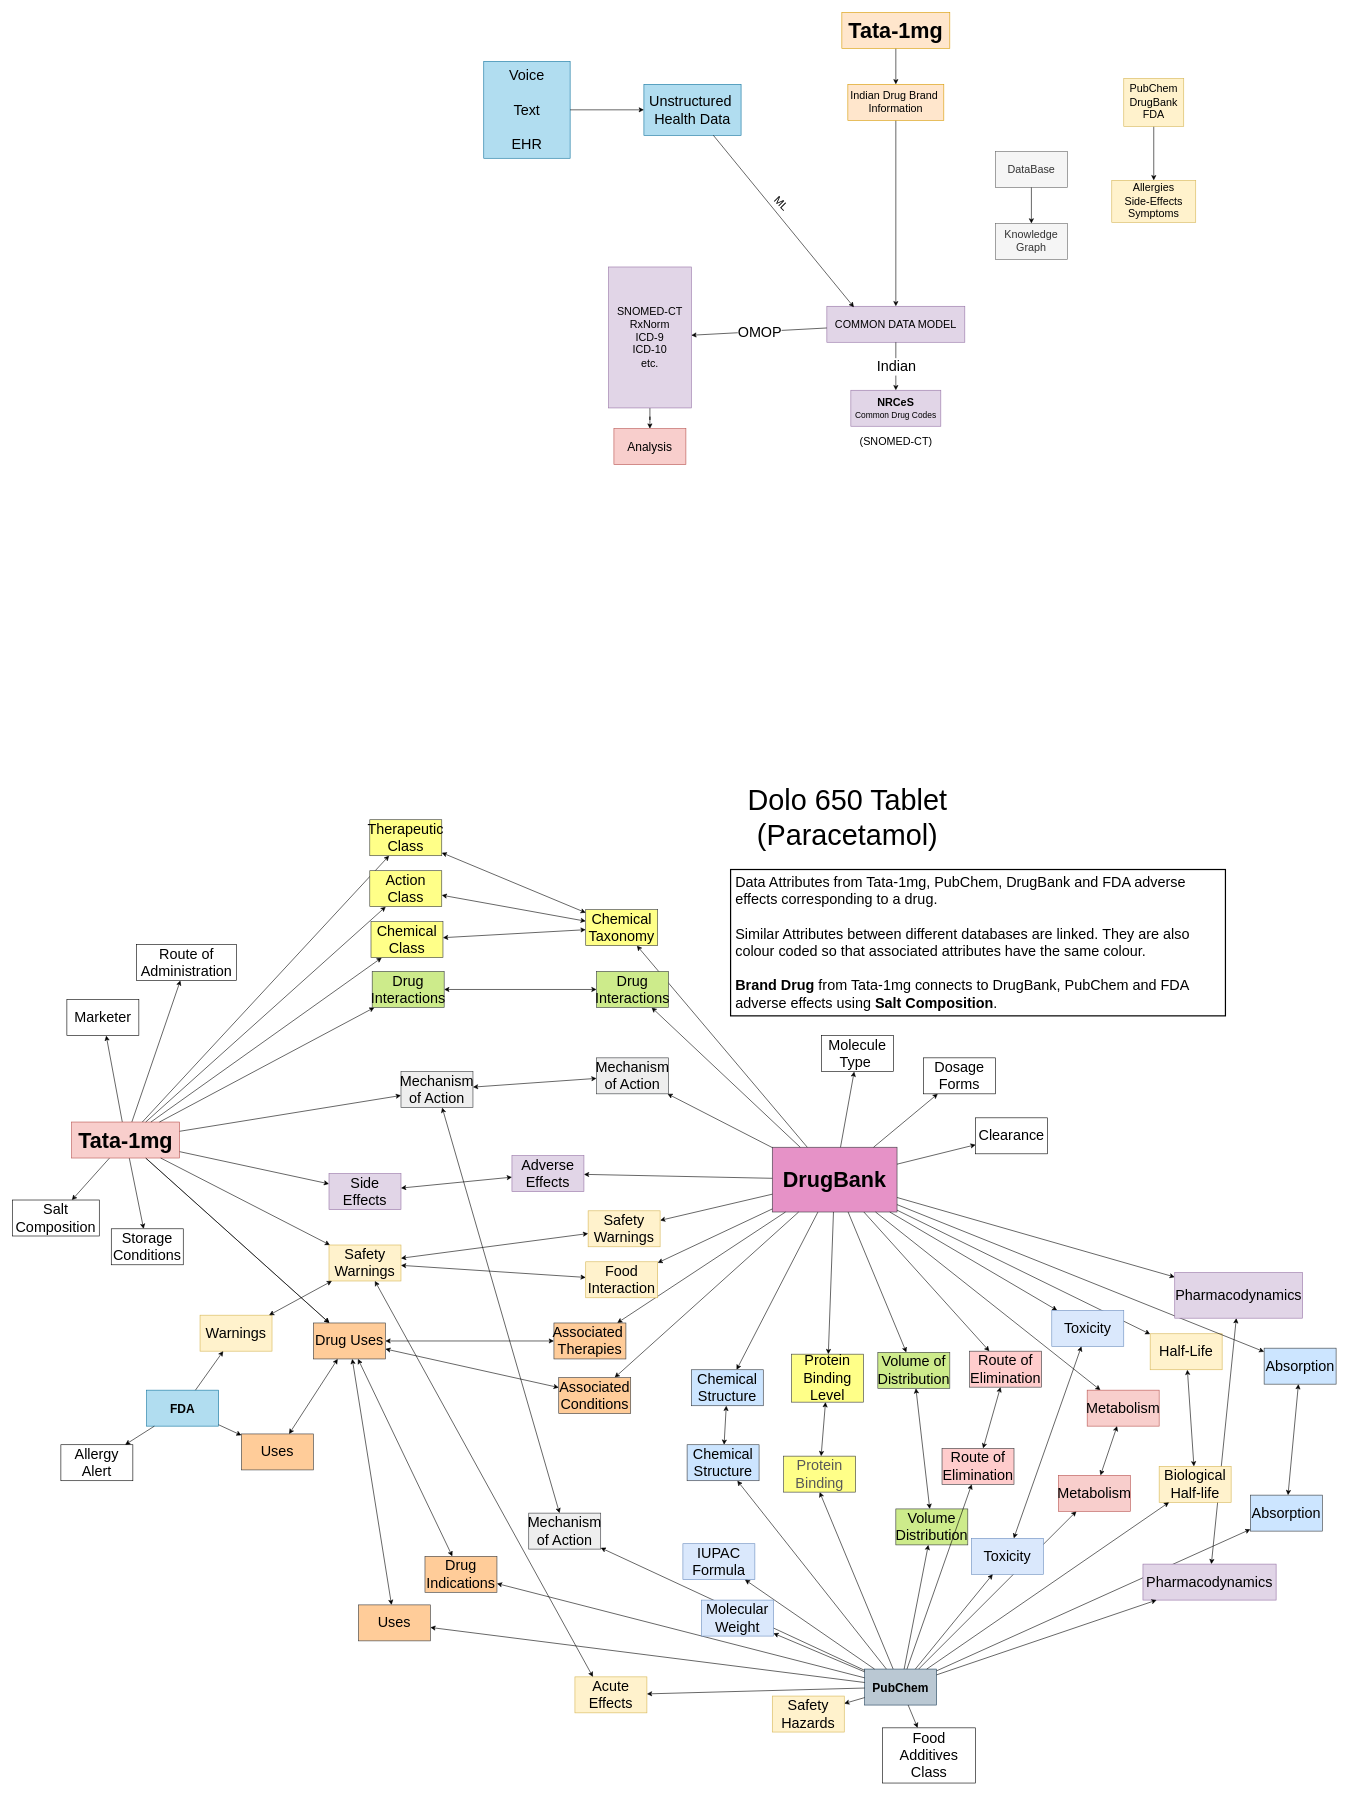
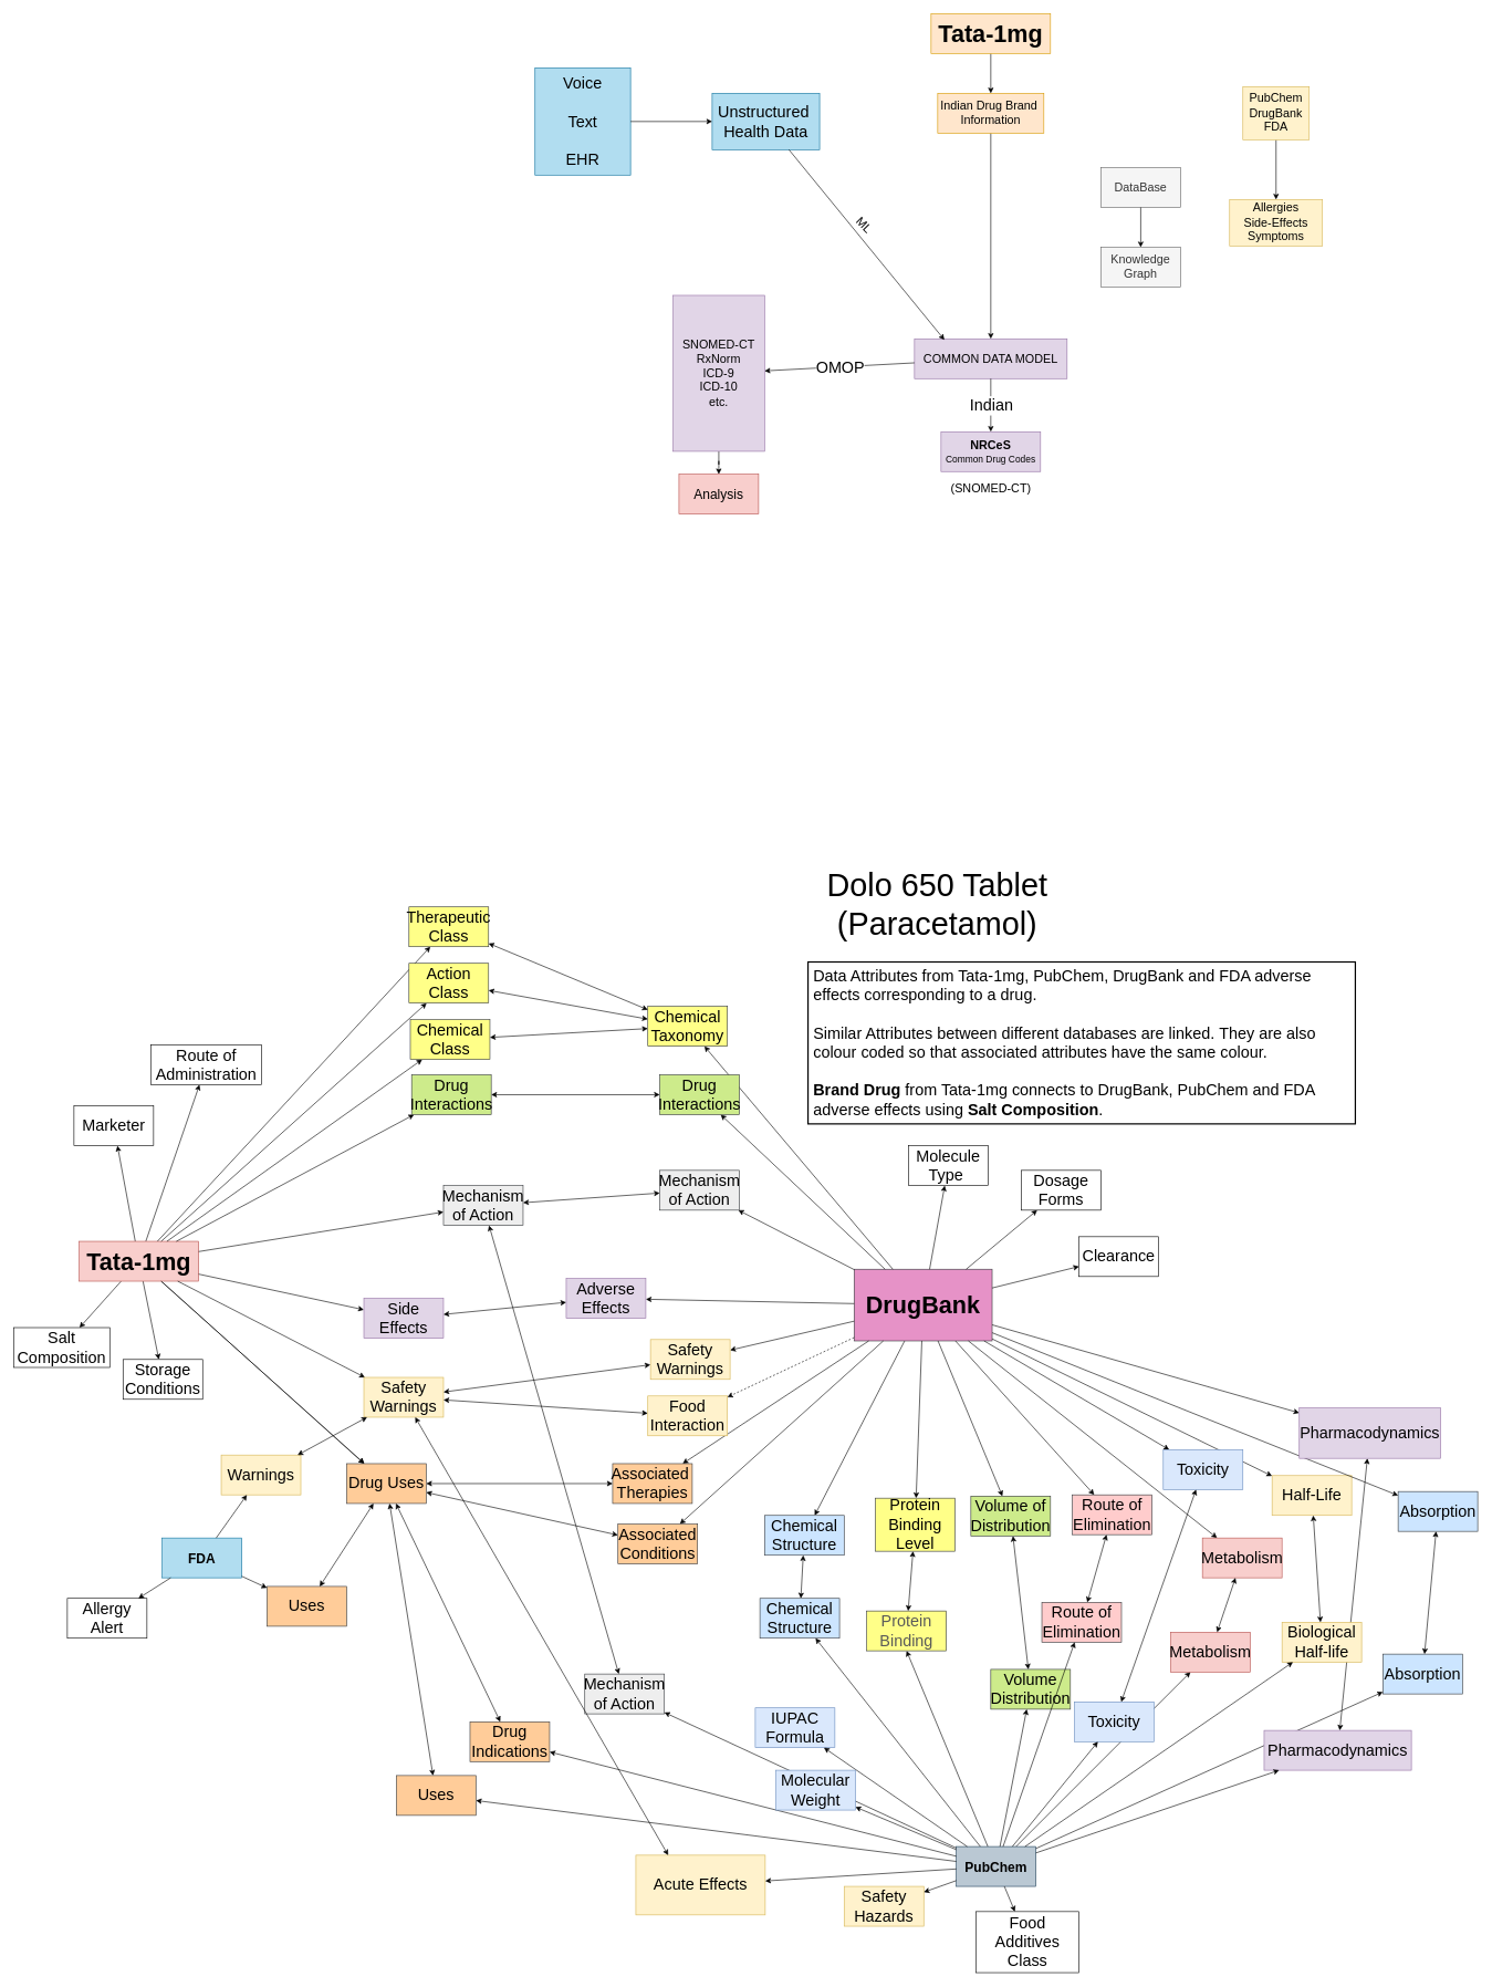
- <mxCell id="85" style="rounded=0;orthogonalLoop=1;jettySize=auto;html=1;" parent="1" source="56" target="86" edge="1"><mxGeometry relative="1" as="geometry"><mxPoint x="1386" y="2170" as="sourcePoint" /></mxGeometry></mxCell>
+ <mxCell id="85" style="rounded=0;orthogonalLoop=1;jettySize=auto;html=1;dashed=1;" parent="1" source="56" target="86" edge="1"><mxGeometry relative="1" as="geometry"><mxPoint x="1386" y="2170" as="sourcePoint" /></mxGeometry></mxCell>
- <mxCell id="109" value="&lt;font style=&quot;font-size: 24px;&quot;&gt;Acute Effects&lt;/font&gt;" style="rounded=0;whiteSpace=wrap;html=1;fillColor=#fff2cc;strokeColor=#d6b656;" parent="1" vertex="1"><mxGeometry x="958" y="2795" width="120" height="60" as="geometry" /></mxCell>
+ <mxCell id="109" value="&lt;font style=&quot;font-size: 24px;&quot;&gt;Acute Effects&lt;/font&gt;" style="rounded=0;whiteSpace=wrap;html=1;fillColor=#fff2cc;strokeColor=#d6b656;" parent="1" vertex="1"><mxGeometry x="958" y="2795" width="195" height="90" as="geometry" /></mxCell>
- <mxCell id="111" value="&lt;font style=&quot;font-size: 24px;&quot;&gt;Safety Hazards&lt;/font&gt;" style="rounded=0;whiteSpace=wrap;html=1;fillColor=#fff2cc;strokeColor=#d6b656;" parent="1" vertex="1"><mxGeometry x="1287" y="2827" width="120" height="60" as="geometry" /></mxCell>
+ <mxCell id="111" value="&lt;font style=&quot;font-size: 24px;&quot;&gt;Safety Hazards&lt;/font&gt;" style="rounded=0;whiteSpace=wrap;html=1;fillColor=#fff2cc;strokeColor=#d6b656;" parent="1" vertex="1"><mxGeometry x="1272" y="2842" width="120" height="60" as="geometry" /></mxCell>
